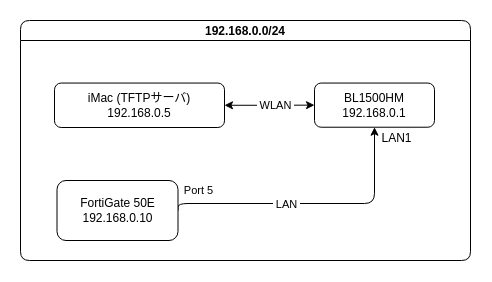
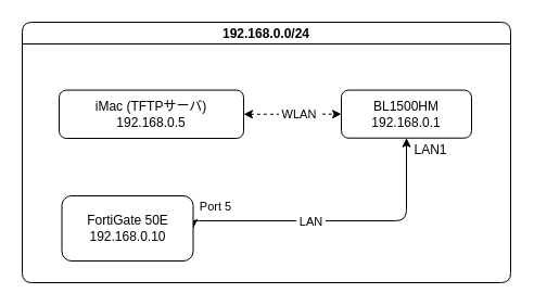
- <mxCell id="9" value="" style="edgeStyle=elbowEdgeStyle;elbow=horizontal;sourcePerimeterSpacing=0;targetPerimeterSpacing=0;startArrow=classic;endArrow=classic;rounded=1;curved=0;fontFamily=Helvetica;fontSize=12;fontColor=default;exitX=1;exitY=0.5;exitDx=0;exitDy=0;entryX=0;entryY=0.5;entryDx=0;entryDy=0;labelBackgroundColor=none;labelBorderColor=none;startFill=1;endFill=1;" parent="2" source="12" target="4" edge="1"><mxGeometry relative="1" as="geometry"><mxPoint x="40" y="33" as="sourcePoint" /><mxPoint x="204" y="85" as="targetPoint" /><Array as="points" /></mxGeometry></mxCell>
+ <mxCell id="9" value="" style="edgeStyle=elbowEdgeStyle;elbow=horizontal;sourcePerimeterSpacing=0;targetPerimeterSpacing=0;startArrow=classic;endArrow=classic;rounded=1;curved=0;fontFamily=Helvetica;fontSize=12;fontColor=default;exitX=1;exitY=0.5;exitDx=0;exitDy=0;entryX=0;entryY=0.5;entryDx=0;entryDy=0;labelBackgroundColor=none;labelBorderColor=none;startFill=1;endFill=1;dashed=1;" parent="2" source="12" target="4" edge="1"><mxGeometry relative="1" as="geometry"><mxPoint x="40" y="33" as="sourcePoint" /><mxPoint x="204" y="85" as="targetPoint" /><Array as="points" /></mxGeometry></mxCell>
- <mxCell id="6" value="" style="edgeStyle=elbowEdgeStyle;elbow=vertical;sourcePerimeterSpacing=0;targetPerimeterSpacing=0;startArrow=classic;endArrow=none;rounded=1;curved=0;fontFamily=Helvetica;fontSize=12;fontColor=default;exitX=0.5;exitY=1;exitDx=0;exitDy=0;entryX=1;entryY=0.5;entryDx=0;entryDy=0;labelBackgroundColor=none;labelBorderColor=none;startFill=1;endFill=1;" parent="2" source="4" target="11" edge="1"><mxGeometry relative="1" as="geometry"><mxPoint x="304" y="95" as="sourcePoint" /><mxPoint x="167" y="73" as="targetPoint" /><Array as="points"><mxPoint x="320" y="183" /></Array></mxGeometry></mxCell>
+ <mxCell id="6" value="" style="edgeStyle=elbowEdgeStyle;elbow=vertical;sourcePerimeterSpacing=0;targetPerimeterSpacing=0;startArrow=classic;endArrow=classic;rounded=1;curved=0;fontFamily=Helvetica;fontSize=12;fontColor=default;exitX=0.5;exitY=1;exitDx=0;exitDy=0;entryX=1;entryY=0.5;entryDx=0;entryDy=0;labelBackgroundColor=none;labelBorderColor=none;startFill=1;endFill=1;" parent="2" source="4" target="11" edge="1"><mxGeometry relative="1" as="geometry"><mxPoint x="304" y="95" as="sourcePoint" /><mxPoint x="167" y="73" as="targetPoint" /><Array as="points"><mxPoint x="320" y="183" /></Array></mxGeometry></mxCell>
